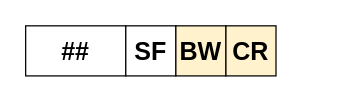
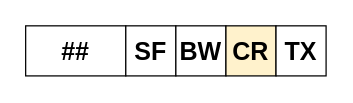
- <mxCell id="4" value="BW" style="rounded=0;whiteSpace=wrap;html=1;fontStyle=1;fontSize=20;fillColor=#fff2cc;" vertex="1" parent="1"><mxGeometry x="140" y="20" width="40" height="40" as="geometry" /></mxCell>
+ <mxCell id="4" value="BW" style="rounded=0;whiteSpace=wrap;html=1;fontStyle=1;fontSize=20;" vertex="1" parent="1"><mxGeometry x="140" y="20" width="40" height="40" as="geometry" /></mxCell>
+ <mxCell id="6" value="TX" style="rounded=0;whiteSpace=wrap;html=1;fontStyle=1;fontSize=20;" vertex="1" parent="1"><mxGeometry x="220" y="20" width="40" height="40" as="geometry" /></mxCell>
